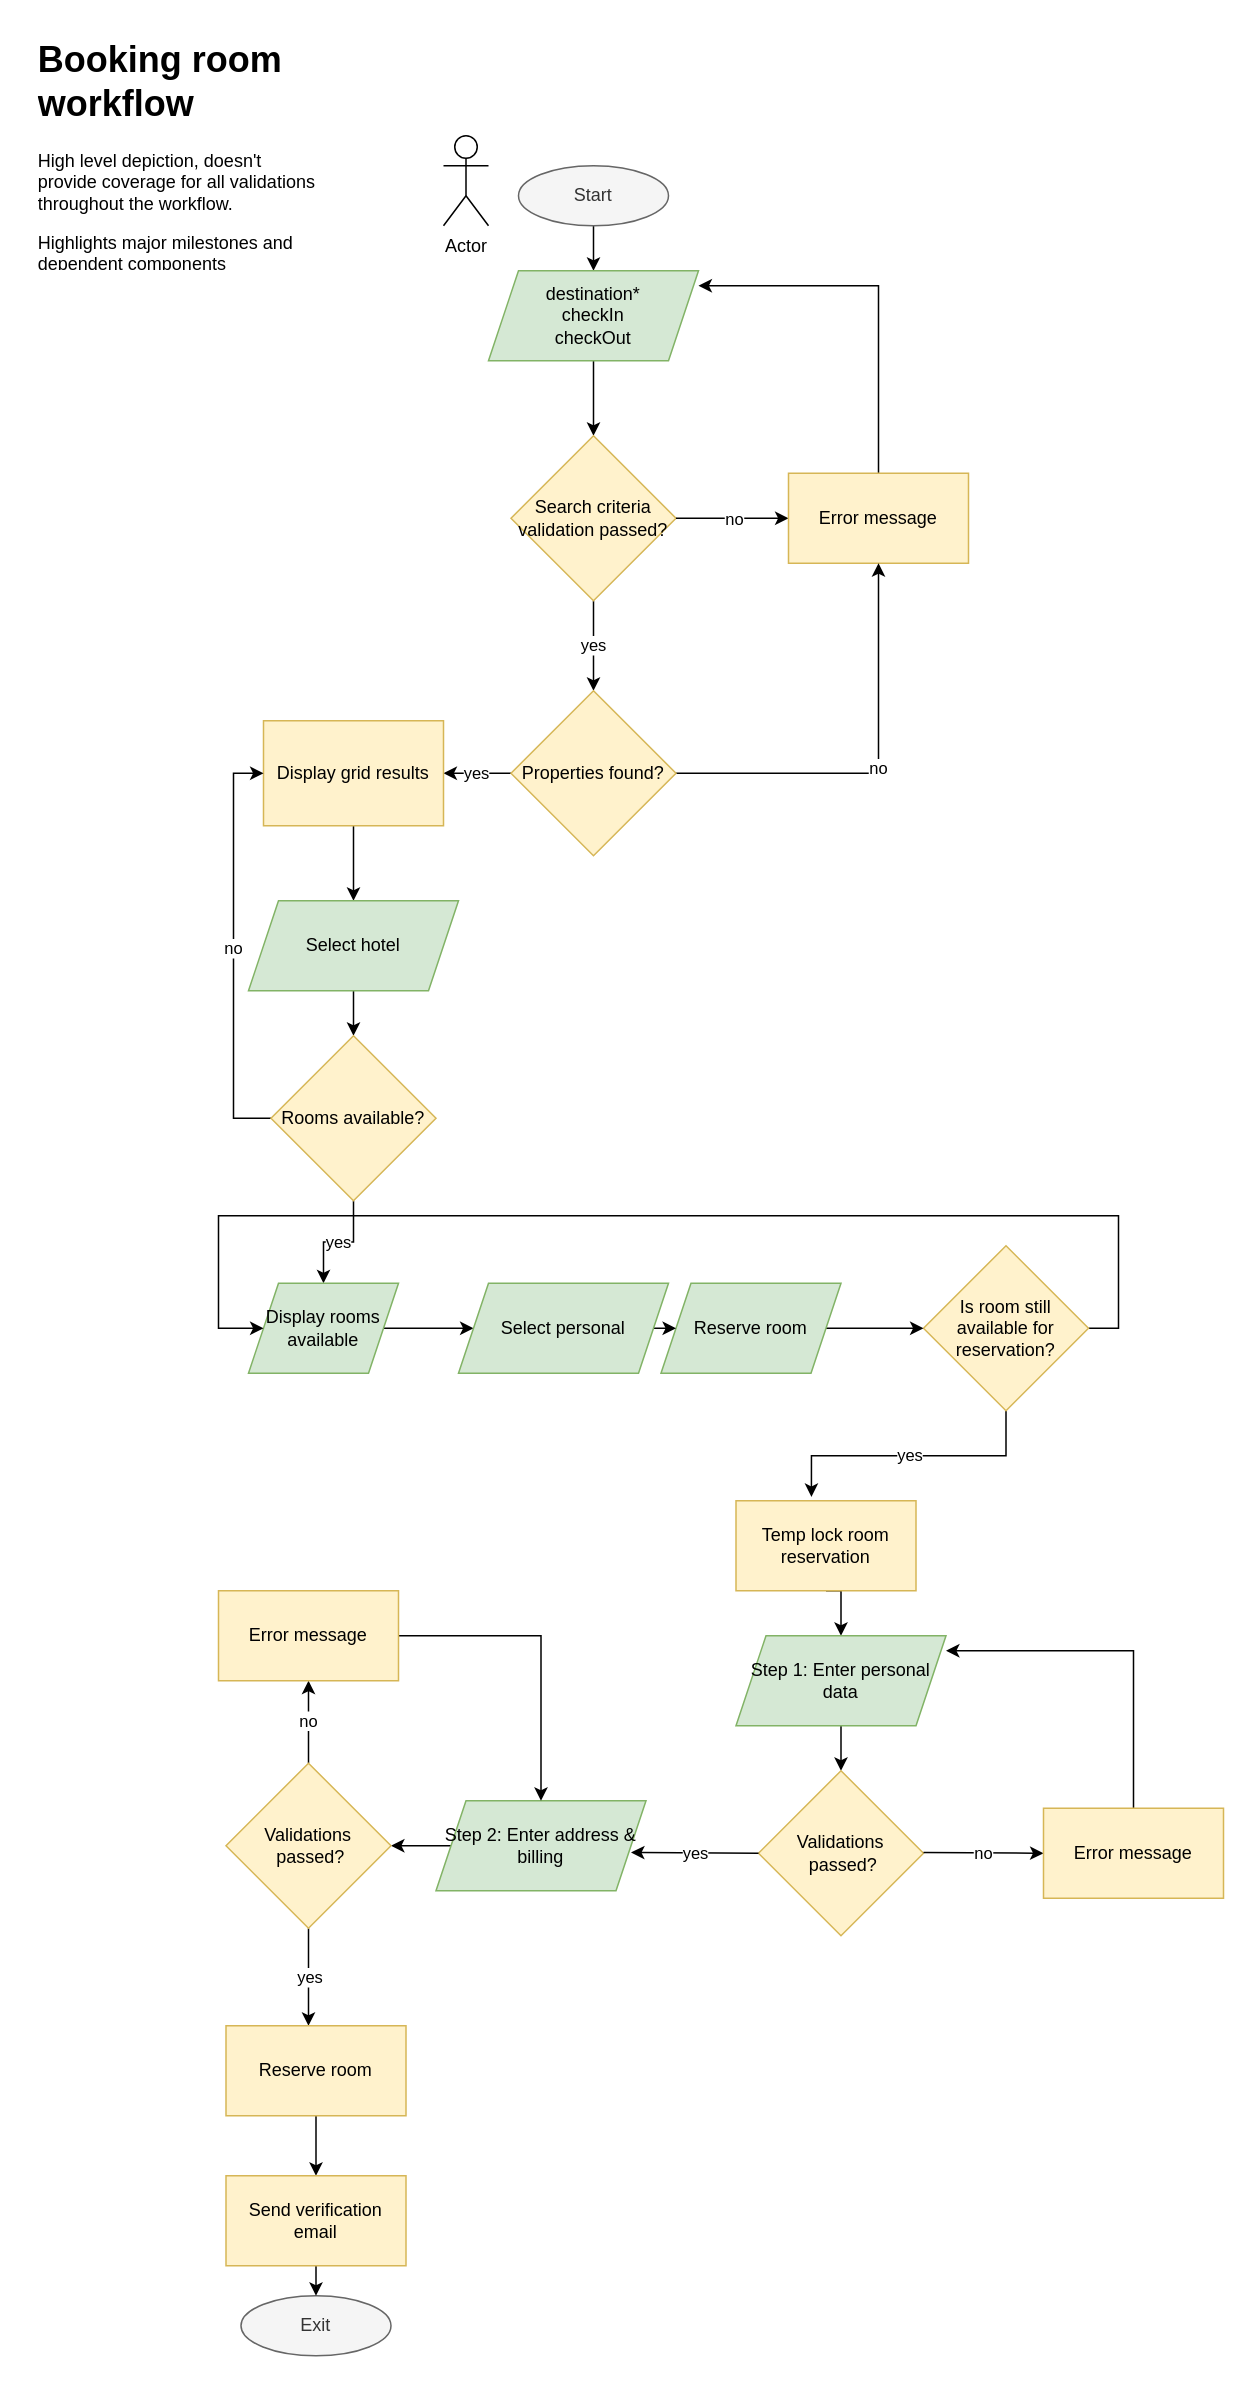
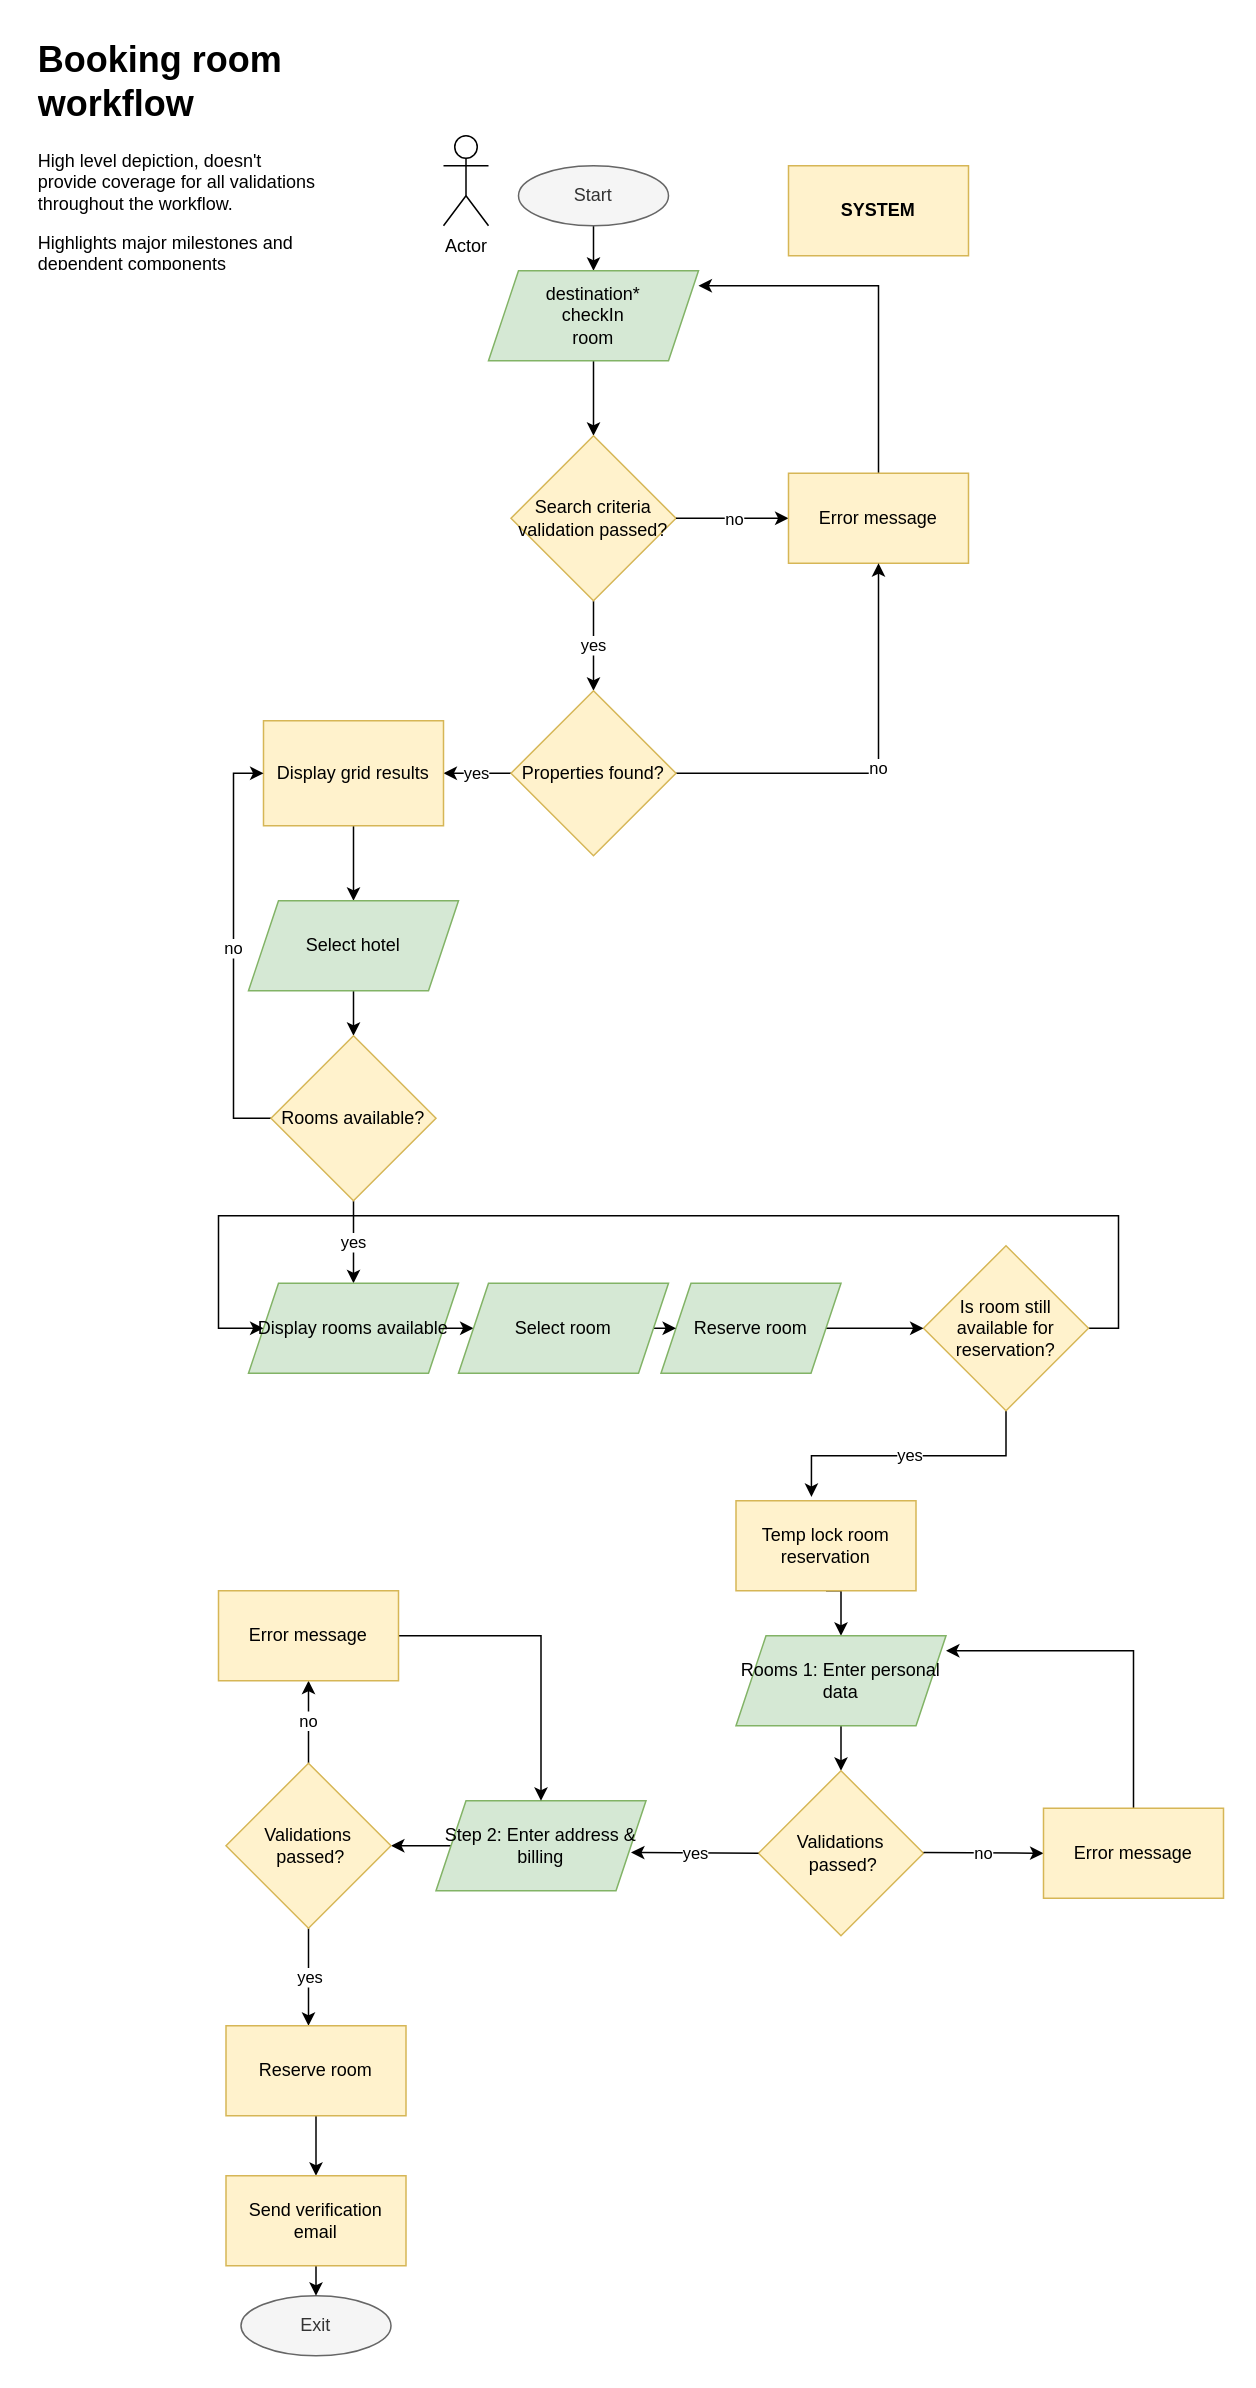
+ <mxCell id="49" value="&lt;b&gt;SYSTEM&lt;/b&gt;" style="rounded=0;whiteSpace=wrap;html=1;fillColor=#fff2cc;strokeColor=#d6b656;" vertex="1" parent="1"><mxGeometry x="525" y="110" width="120" height="60" as="geometry" /></mxCell>
- <mxCell id="5" value="destination*&lt;br&gt;checkIn&lt;br&gt;checkOut" style="shape=parallelogram;perimeter=parallelogramPerimeter;whiteSpace=wrap;html=1;fixedSize=1;fillColor=#d5e8d4;strokeColor=#82b366;" parent="1" vertex="1"><mxGeometry x="325" y="180" width="140" height="60" as="geometry" /></mxCell>
+ <mxCell id="5" value="destination*&lt;br&gt;checkIn&lt;br&gt;room" style="shape=parallelogram;perimeter=parallelogramPerimeter;whiteSpace=wrap;html=1;fixedSize=1;fillColor=#d5e8d4;strokeColor=#82b366;" parent="1" vertex="1"><mxGeometry x="325" y="180" width="140" height="60" as="geometry" /></mxCell>
- <mxCell id="23" value="Display rooms available" style="shape=parallelogram;perimeter=parallelogramPerimeter;whiteSpace=wrap;html=1;fixedSize=1;fillColor=#d5e8d4;strokeColor=#82b366;" parent="1" vertex="1"><mxGeometry x="165" y="855" width="100" height="60" as="geometry" /></mxCell>
+ <mxCell id="23" value="Display rooms available" style="shape=parallelogram;perimeter=parallelogramPerimeter;whiteSpace=wrap;html=1;fixedSize=1;fillColor=#d5e8d4;strokeColor=#82b366;" parent="1" vertex="1"><mxGeometry x="165" y="855" width="140" height="60" as="geometry" /></mxCell>
- <mxCell id="54" value="Select personal" style="shape=parallelogram;perimeter=parallelogramPerimeter;whiteSpace=wrap;html=1;fixedSize=1;fillColor=#d5e8d4;strokeColor=#82b366;" vertex="1" parent="1"><mxGeometry x="305" y="855" width="140" height="60" as="geometry" /></mxCell>
+ <mxCell id="54" value="Select room" style="shape=parallelogram;perimeter=parallelogramPerimeter;whiteSpace=wrap;html=1;fixedSize=1;fillColor=#d5e8d4;strokeColor=#82b366;" vertex="1" parent="1"><mxGeometry x="305" y="855" width="140" height="60" as="geometry" /></mxCell>
- <mxCell id="30" value="Step 1: Enter personal data" style="shape=parallelogram;perimeter=parallelogramPerimeter;whiteSpace=wrap;html=1;fixedSize=1;fillColor=#d5e8d4;strokeColor=#82b366;" vertex="1" parent="1"><mxGeometry x="490" y="1090" width="140" height="60" as="geometry" /></mxCell>
+ <mxCell id="30" value="Rooms 1: Enter personal data" style="shape=parallelogram;perimeter=parallelogramPerimeter;whiteSpace=wrap;html=1;fixedSize=1;fillColor=#d5e8d4;strokeColor=#82b366;" vertex="1" parent="1"><mxGeometry x="490" y="1090" width="140" height="60" as="geometry" /></mxCell>
